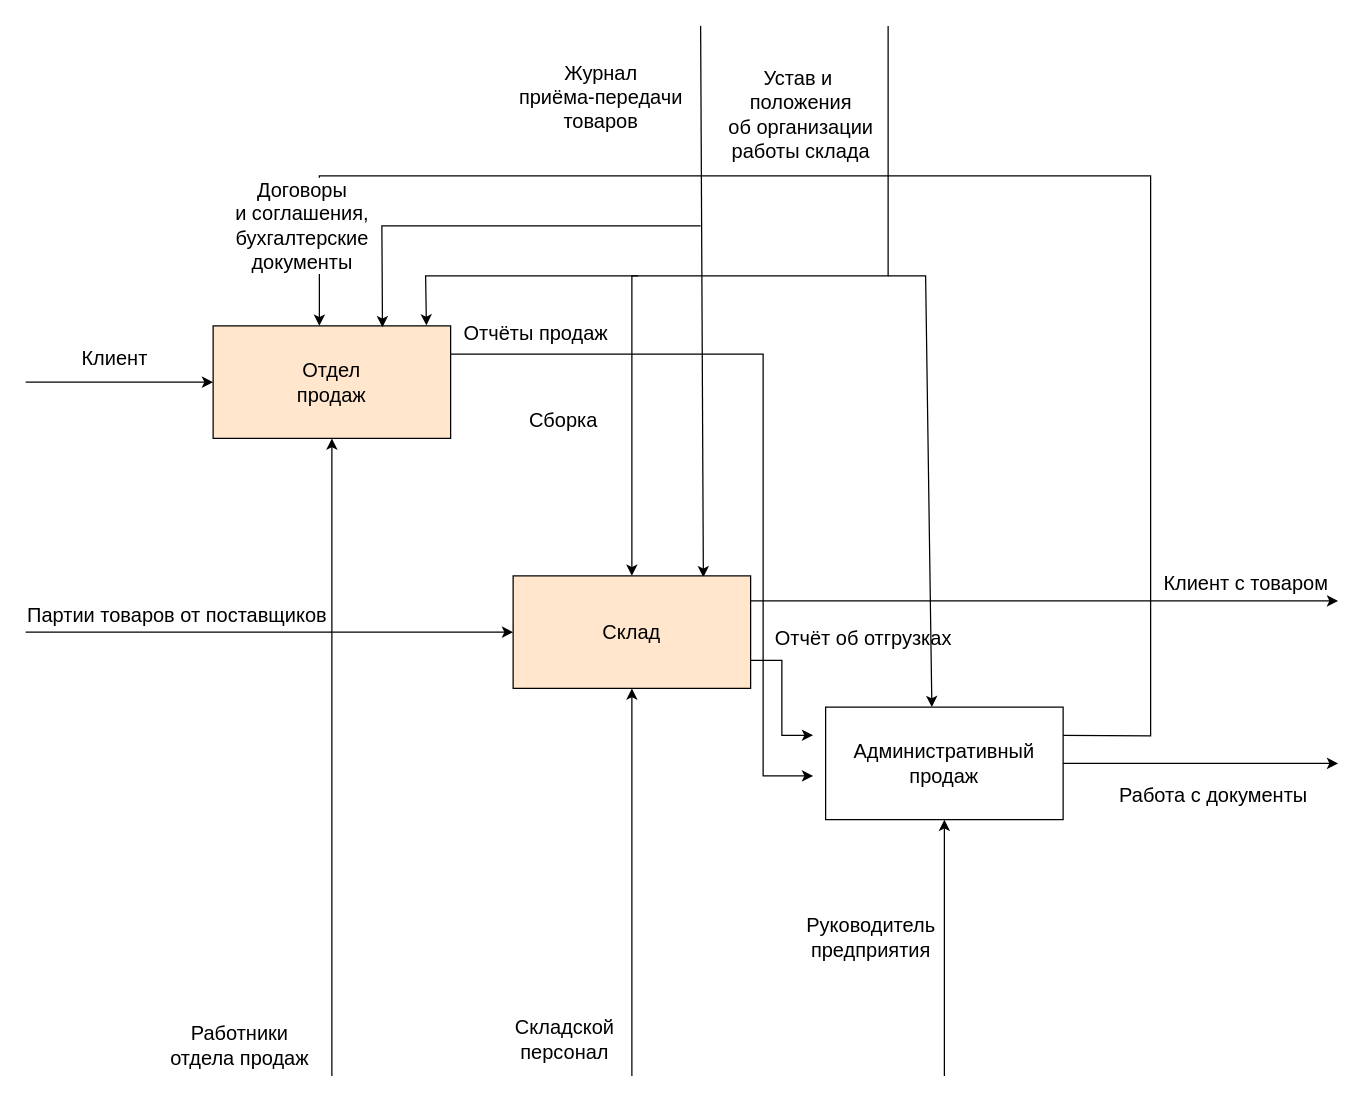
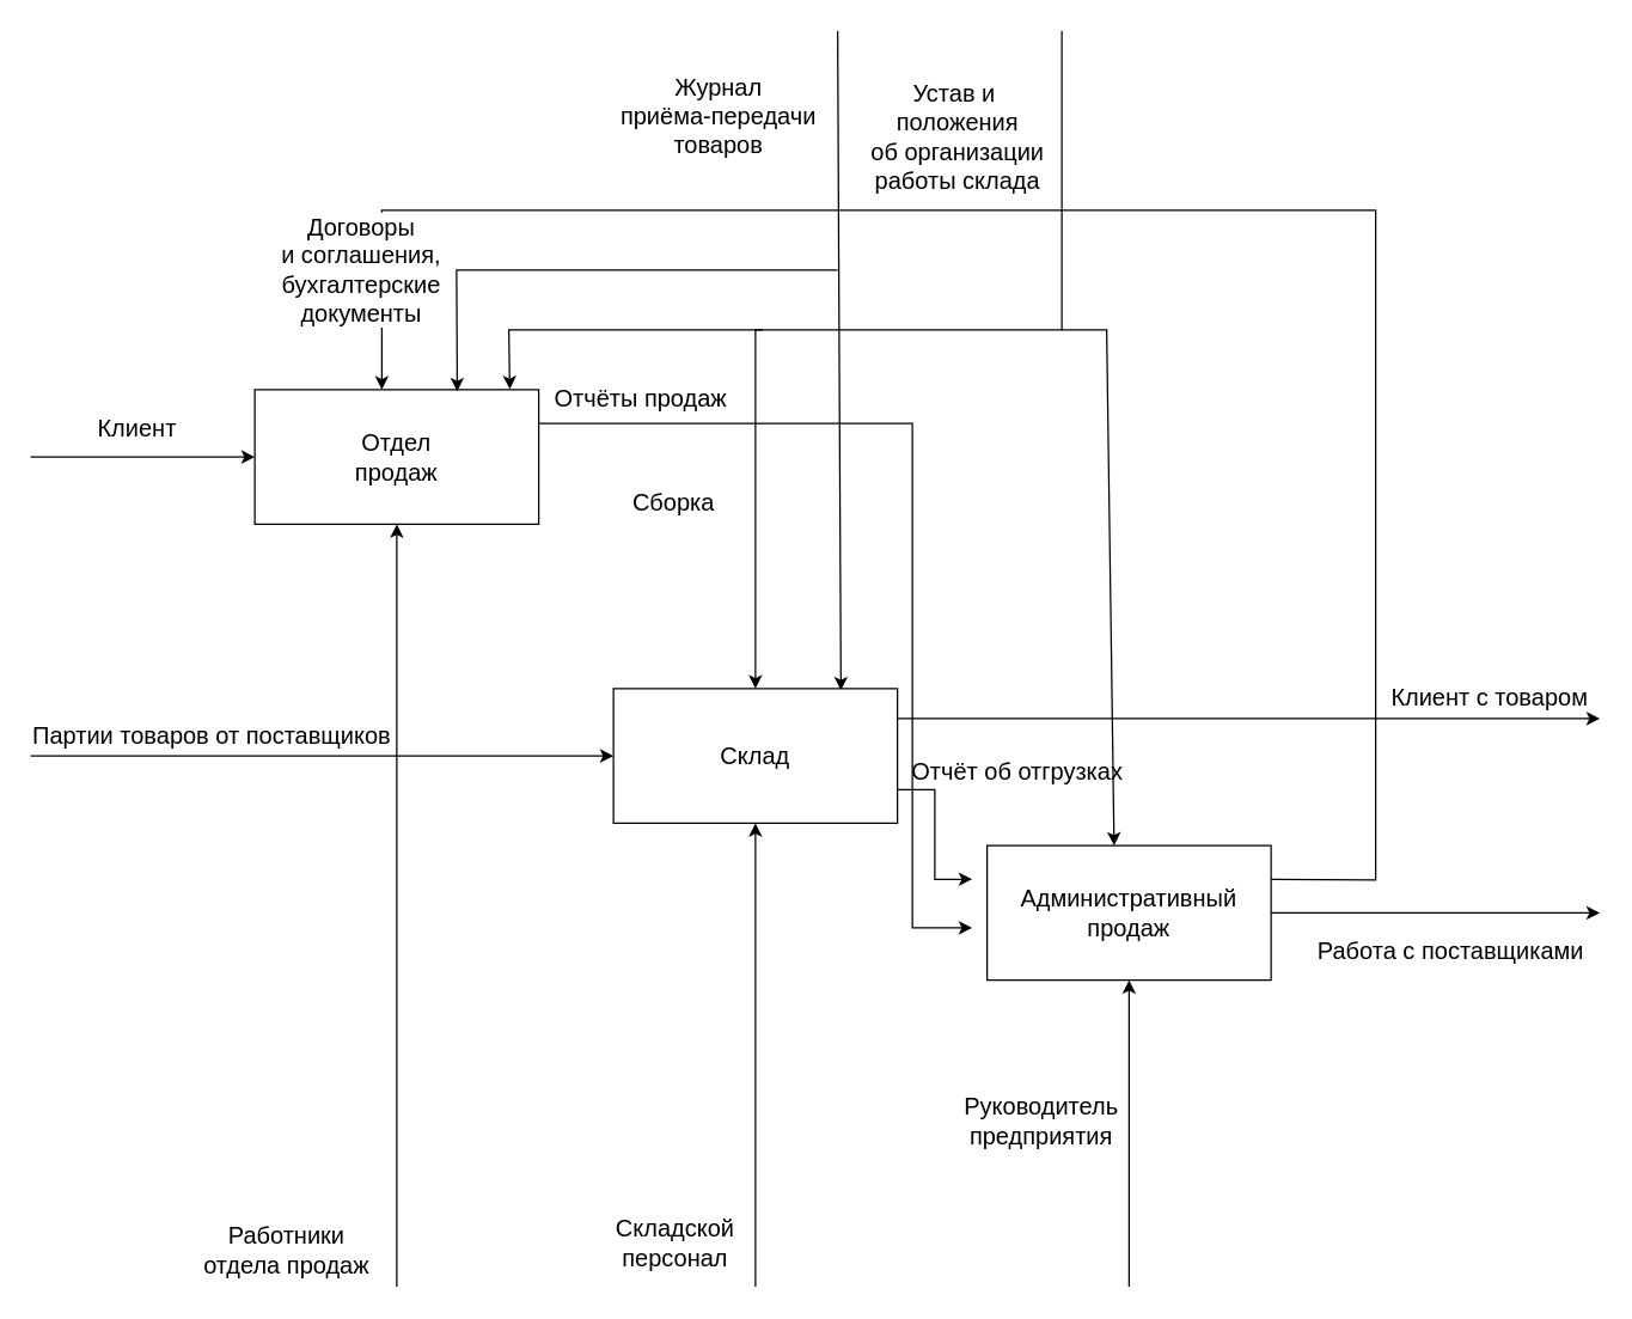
- <mxCell id="20" value="&lt;font style=&quot;font-size: 16px;&quot;&gt;Отдел &lt;br&gt;продаж&lt;/font&gt;" style="rounded=0;whiteSpace=wrap;html=1;fillColor=#ffe6cc;" parent="1" vertex="1"><mxGeometry x="170" y="260" width="190" height="90" as="geometry" /></mxCell>
+ <mxCell id="20" value="&lt;font style=&quot;font-size: 16px;&quot;&gt;Отдел &lt;br&gt;продаж&lt;/font&gt;" style="rounded=0;whiteSpace=wrap;html=1;" parent="1" vertex="1"><mxGeometry x="170" y="260" width="190" height="90" as="geometry" /></mxCell>
- <mxCell id="22" value="&lt;font style=&quot;font-size: 16px;&quot;&gt;Склад&lt;/font&gt;" style="rounded=0;whiteSpace=wrap;html=1;fillColor=#ffe6cc;" parent="1" vertex="1"><mxGeometry x="410" y="460" width="190" height="90" as="geometry" /></mxCell>
+ <mxCell id="22" value="&lt;font style=&quot;font-size: 16px;&quot;&gt;Склад&lt;/font&gt;" style="rounded=0;whiteSpace=wrap;html=1;" parent="1" vertex="1"><mxGeometry x="410" y="460" width="190" height="90" as="geometry" /></mxCell>
- <mxCell id="31" value="&lt;font style=&quot;font-size: 16px;&quot;&gt;Отчёт об отгрузках&lt;/font&gt;" style="text;html=1;align=center;verticalAlign=middle;resizable=0;points=[];autosize=1;strokeColor=none;fillColor=none;" parent="1" vertex="1"><mxGeometry x="610" y="495" width="160" height="30" as="geometry" /></mxCell>
+ <mxCell id="31" value="&lt;font style=&quot;font-size: 16px;&quot;&gt;Отчёт об отгрузках&lt;/font&gt;" style="text;html=1;align=center;verticalAlign=middle;resizable=0;points=[];autosize=1;strokeColor=none;fillColor=none;" parent="1" vertex="1"><mxGeometry x="600" y="500" width="160" height="30" as="geometry" /></mxCell>
- <mxCell id="27" value="&lt;font style=&quot;font-size: 16px;&quot;&gt;Работа с документы&lt;/font&gt;" style="text;html=1;align=center;verticalAlign=middle;resizable=0;points=[];autosize=1;strokeColor=none;fillColor=none;" parent="1" vertex="1"><mxGeometry x="870" y="620" width="200" height="30" as="geometry" /></mxCell>
+ <mxCell id="27" value="&lt;font style=&quot;font-size: 16px;&quot;&gt;Работа с поставщиками&lt;/font&gt;" style="text;html=1;align=center;verticalAlign=middle;resizable=0;points=[];autosize=1;strokeColor=none;fillColor=none;" parent="1" vertex="1"><mxGeometry x="870" y="620" width="200" height="30" as="geometry" /></mxCell>
